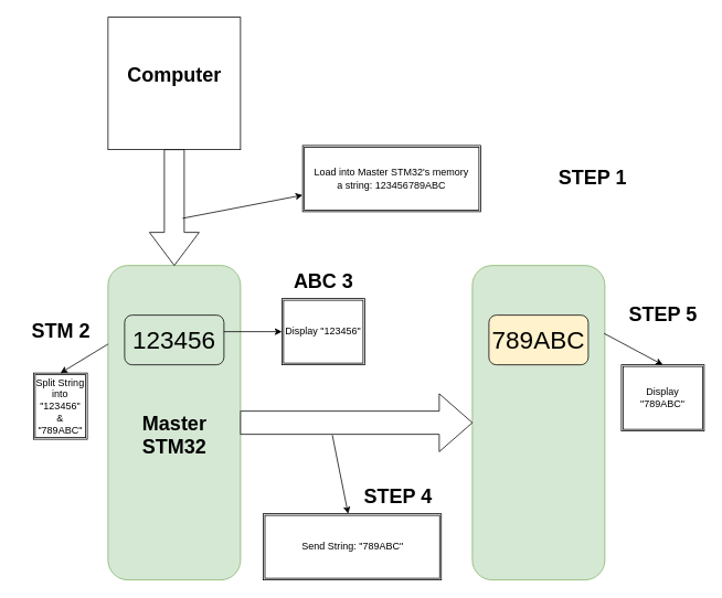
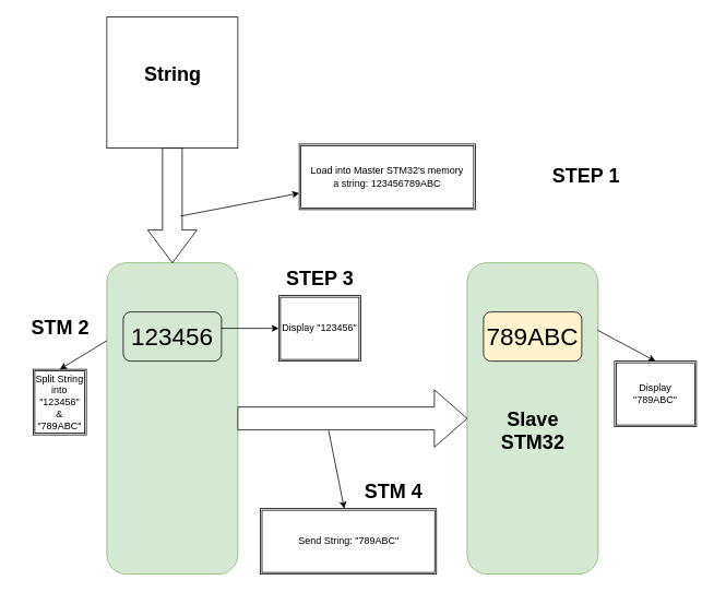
- <mxCell id="11" value="Computer" style="text;strokeColor=none;fillColor=none;html=1;fontSize=24;fontStyle=1;verticalAlign=middle;align=center;" vertex="1" parent="1"><mxGeometry x="160" y="70" width="100" height="40" as="geometry" /></mxCell>
+ <mxCell id="11" value="String" style="text;strokeColor=none;fillColor=none;html=1;fontSize=24;fontStyle=1;verticalAlign=middle;align=center;" vertex="1" parent="1"><mxGeometry x="160" y="70" width="100" height="40" as="geometry" /></mxCell>
- <mxCell id="24" value="ABC 3" style="text;strokeColor=none;fillColor=none;html=1;fontSize=24;fontStyle=1;verticalAlign=middle;align=center;" vertex="1" parent="1"><mxGeometry x="340" y="320" width="100" height="40" as="geometry" /></mxCell>
+ <mxCell id="24" value="STEP 3" style="text;strokeColor=none;fillColor=none;html=1;fontSize=24;fontStyle=1;verticalAlign=middle;align=center;" vertex="1" parent="1"><mxGeometry x="340" y="320" width="100" height="40" as="geometry" /></mxCell>
- <mxCell id="26" value="STEP 5" style="text;strokeColor=none;fillColor=none;html=1;fontSize=24;fontStyle=1;verticalAlign=middle;align=center;" vertex="1" parent="1"><mxGeometry x="750" y="360" width="100" height="40" as="geometry" /></mxCell>
- <mxCell id="7" value="Master&lt;br&gt;STM32" style="text;strokeColor=none;fillColor=none;html=1;fontSize=24;fontStyle=1;verticalAlign=middle;align=center;" vertex="1" parent="1"><mxGeometry x="160" y="505" width="100" height="40" as="geometry" /></mxCell>
+ <mxCell id="8" value="Slave &lt;br&gt;STM32" style="text;strokeColor=none;fillColor=none;html=1;fontSize=24;fontStyle=1;verticalAlign=middle;align=center;" vertex="1" parent="1"><mxGeometry x="600" y="505" width="100" height="40" as="geometry" /></mxCell>
- <mxCell id="25" value="STEP 4" style="text;strokeColor=none;fillColor=none;html=1;fontSize=24;fontStyle=1;verticalAlign=middle;align=center;" vertex="1" parent="1"><mxGeometry x="430" y="580" width="100" height="40" as="geometry" /></mxCell>
+ <mxCell id="25" value="STM 4" style="text;strokeColor=none;fillColor=none;html=1;fontSize=24;fontStyle=1;verticalAlign=middle;align=center;" vertex="1" parent="1"><mxGeometry x="430" y="580" width="100" height="40" as="geometry" /></mxCell>
